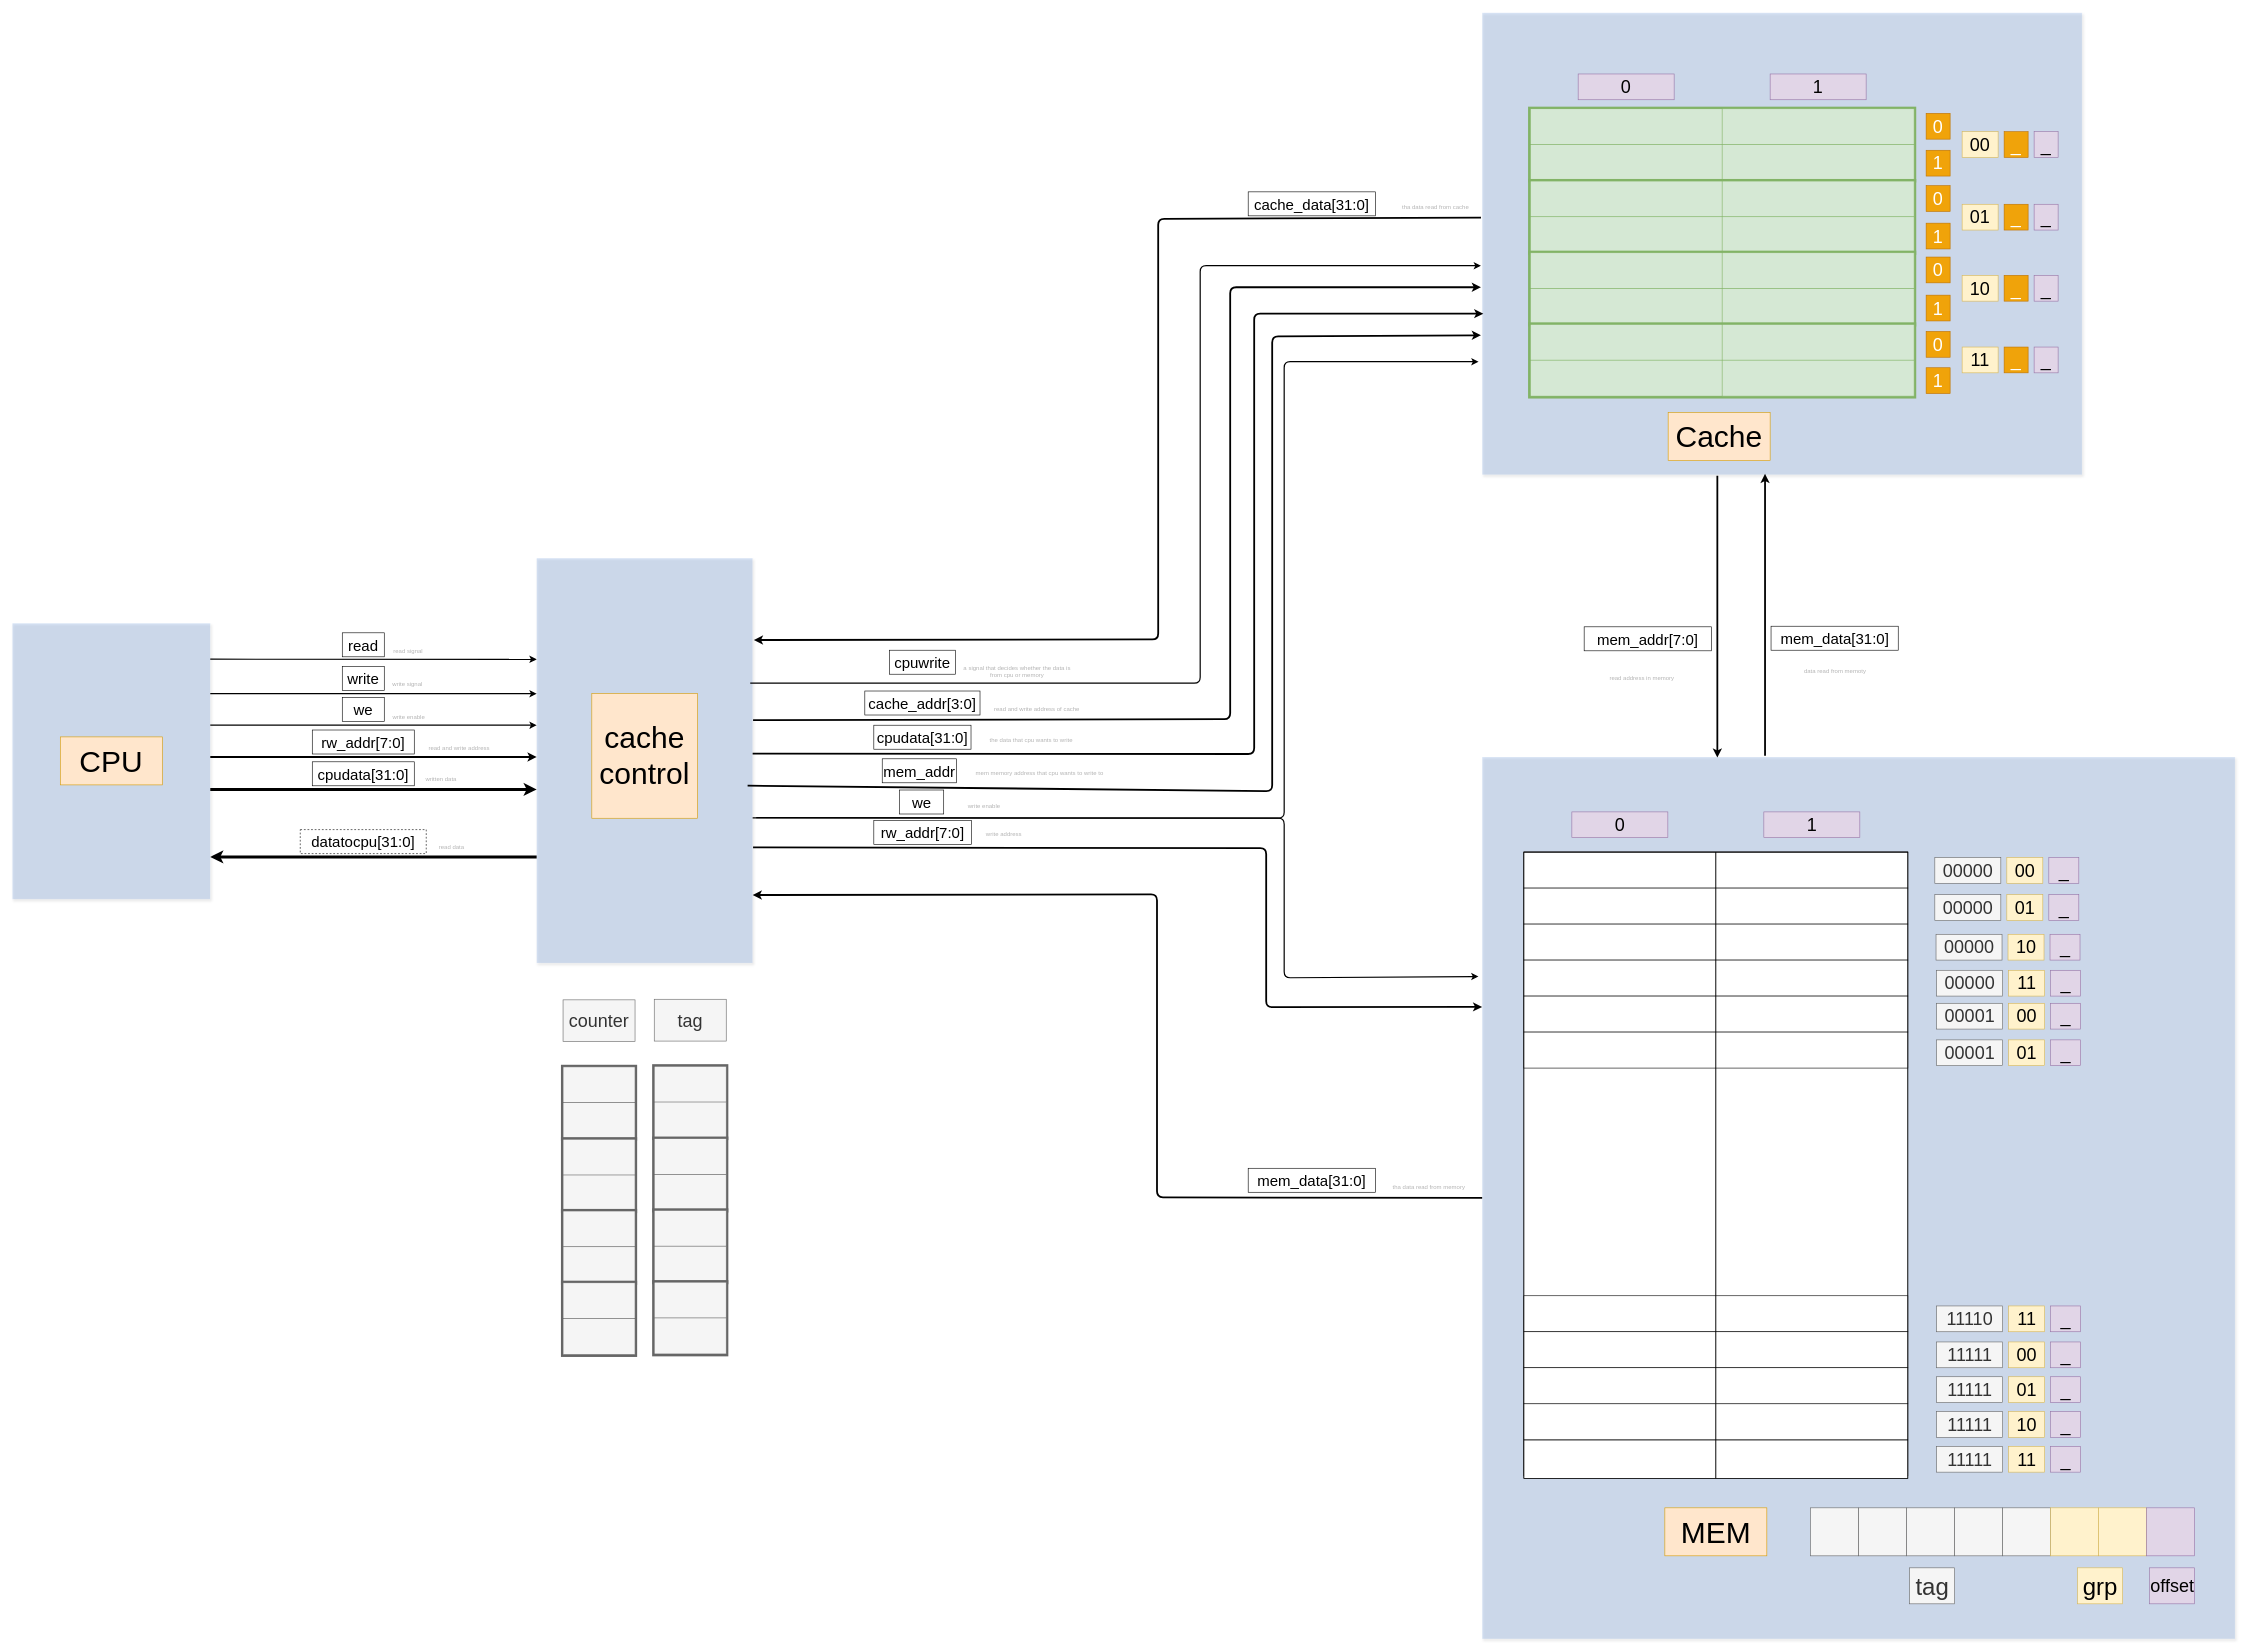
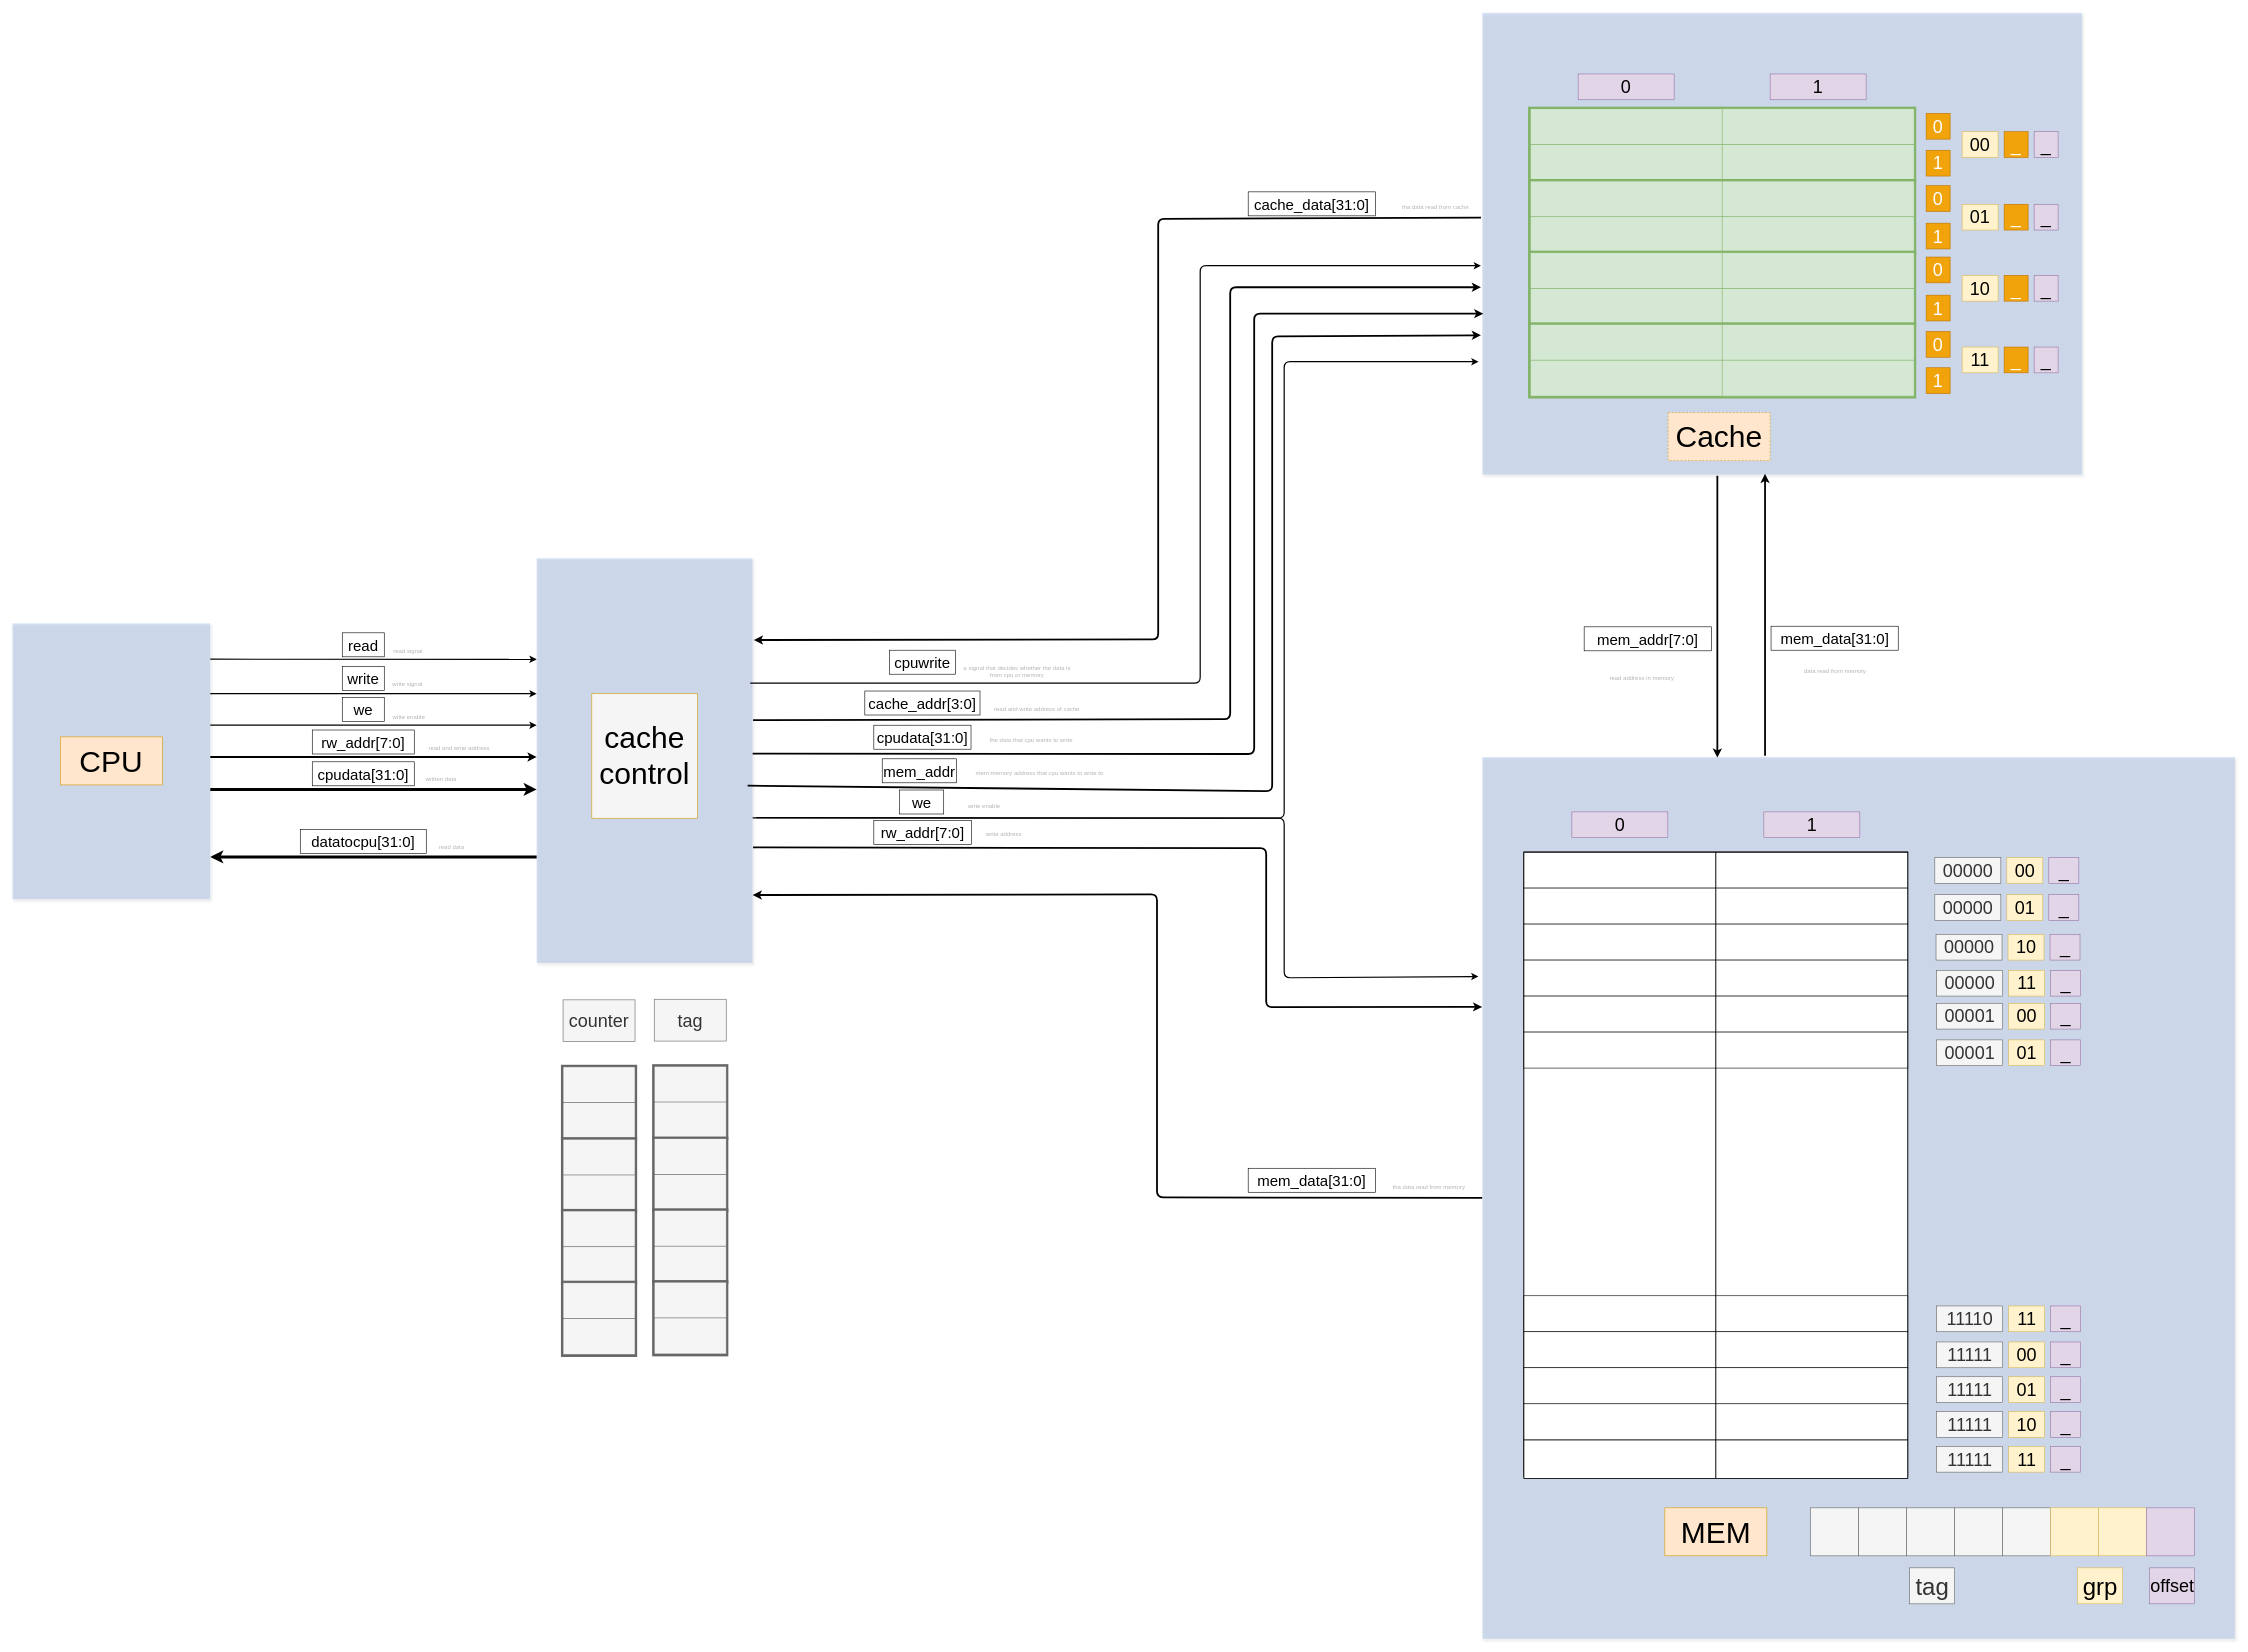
- <mxCell id="50" value="Cache" style="rounded=0;whiteSpace=wrap;html=1;fontSize=50;fillColor=#ffe6cc;strokeColor=#d79b00;" parent="1" vertex="1"><mxGeometry x="2780" y="687" width="170" height="80" as="geometry" /></mxCell>
+ <mxCell id="50" value="Cache" style="rounded=0;whiteSpace=wrap;html=1;fontSize=50;fillColor=#ffe6cc;strokeColor=#d79b00;dashed=1;" parent="1" vertex="1"><mxGeometry x="2780" y="687" width="170" height="80" as="geometry" /></mxCell>
- <mxCell id="4" value="cache control" style="rounded=0;whiteSpace=wrap;html=1;fontSize=50;fillColor=#ffe6cc;strokeColor=#d79b00;" parent="2" vertex="1"><mxGeometry x="91.959" y="225.865" width="176.082" height="207.692" as="geometry" /></mxCell>
+ <mxCell id="4" value="cache control" style="rounded=0;whiteSpace=wrap;html=1;fontSize=50;fillColor=#f5f5f5;strokeColor=#d79b00;" parent="2" vertex="1"><mxGeometry x="91.959" y="225.865" width="176.082" height="207.692" as="geometry" /></mxCell>
- <mxCell id="181" value="datatocpu[31:0]" style="rounded=0;whiteSpace=wrap;html=1;fontSize=25;dashed=1;" parent="1" vertex="1"><mxGeometry x="500" y="1382" width="210" height="40" as="geometry" /></mxCell>
+ <mxCell id="181" value="datatocpu[31:0]" style="rounded=0;whiteSpace=wrap;html=1;fontSize=25;" parent="1" vertex="1"><mxGeometry x="500" y="1382" width="210" height="40" as="geometry" /></mxCell>
